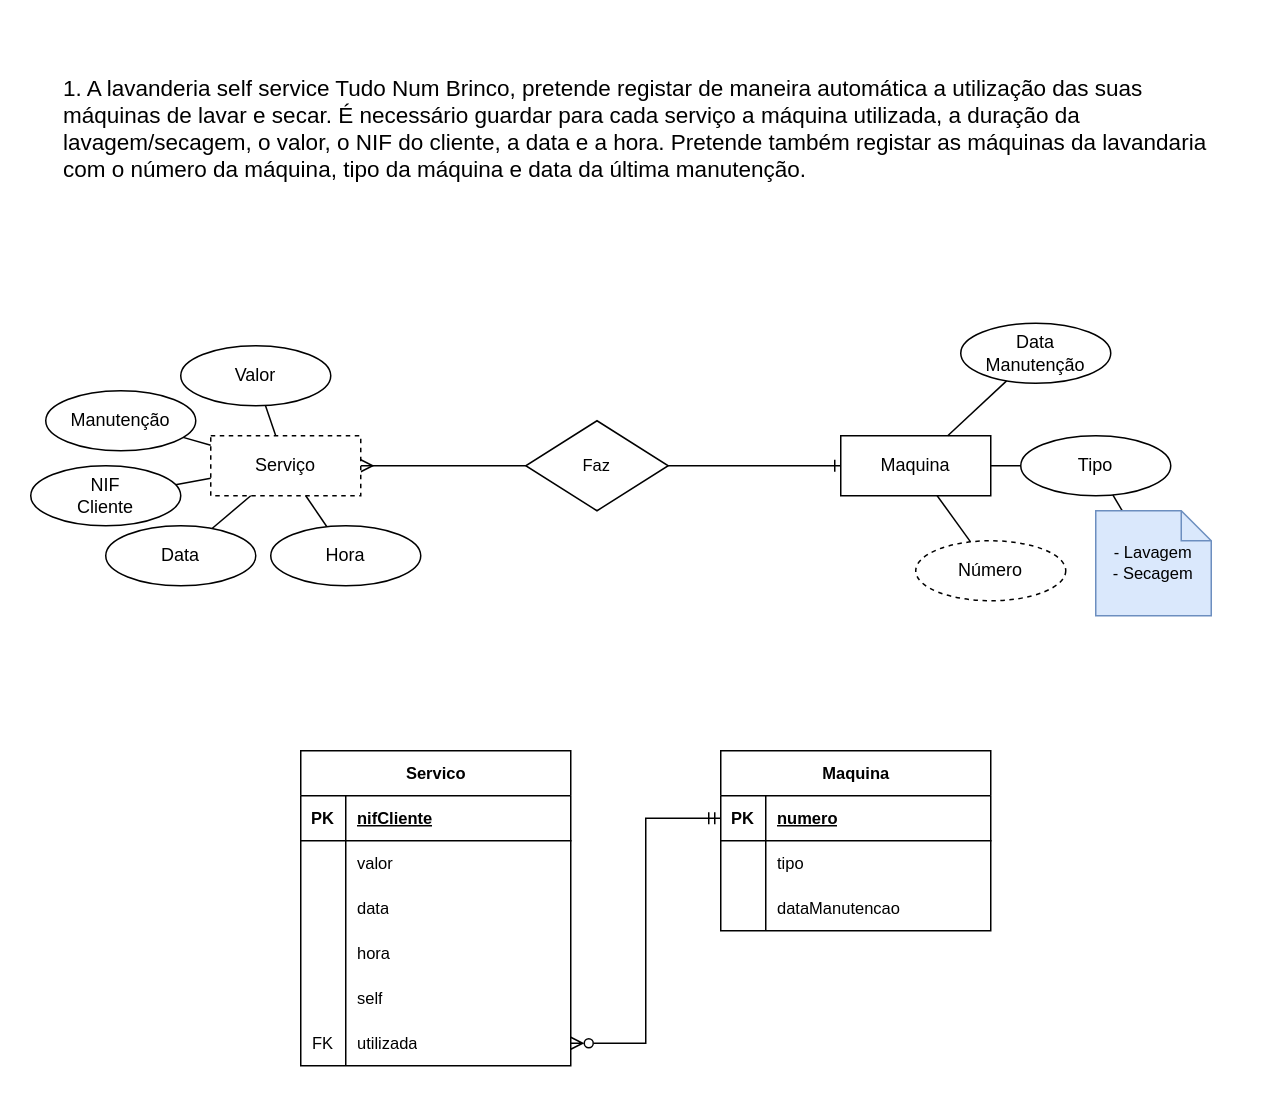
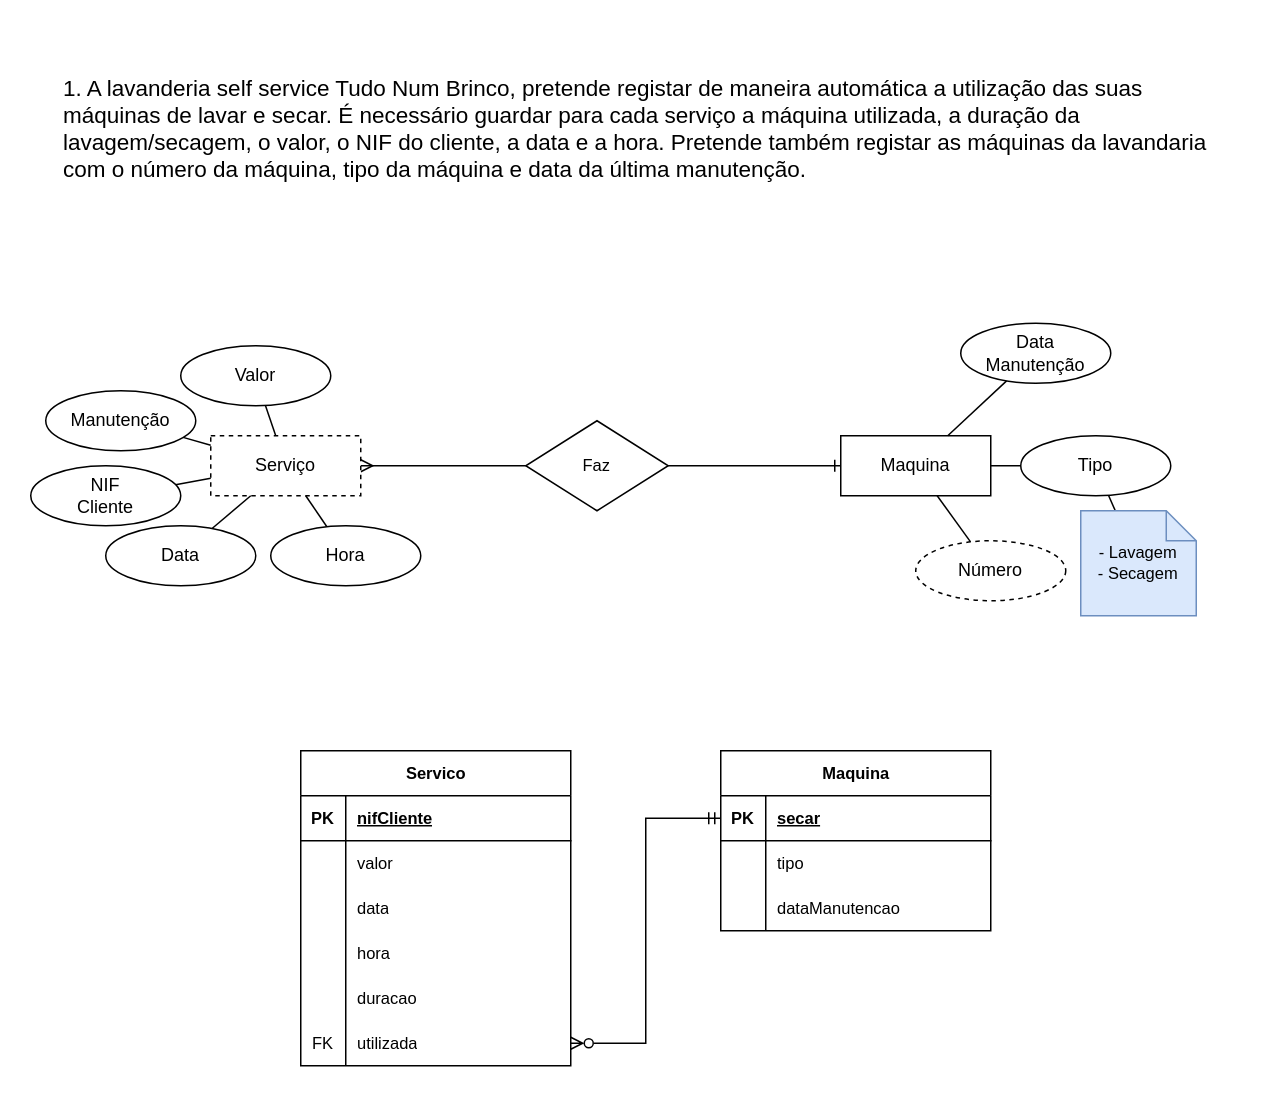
- <mxCell id="23" value="&lt;span&gt;- Lavagem&lt;/span&gt;&lt;div&gt;&lt;span&gt;- Secagem&lt;/span&gt;&lt;/div&gt;" style="shape=note;size=20;whiteSpace=wrap;html=1;fontFamily=Helvetica;fontSize=11;labelBackgroundColor=none;fillColor=#dae8fc;strokeColor=#6c8ebf;" vertex="1" parent="1"><mxGeometry x="730" y="340" width="77" height="70" as="geometry" /></mxCell>
+ <mxCell id="23" value="&lt;span&gt;- Lavagem&lt;/span&gt;&lt;div&gt;&lt;span&gt;- Secagem&lt;/span&gt;&lt;/div&gt;" style="shape=note;size=20;whiteSpace=wrap;html=1;fontFamily=Helvetica;fontSize=11;labelBackgroundColor=none;fillColor=#dae8fc;strokeColor=#6c8ebf;" vertex="1" parent="1"><mxGeometry x="720" y="340" width="77" height="70" as="geometry" /></mxCell>
- <mxCell id="48" value="numero" style="shape=partialRectangle;connectable=0;fillColor=none;top=0;left=0;bottom=0;right=0;align=left;spacingLeft=6;fontStyle=5;overflow=hidden;whiteSpace=wrap;html=1;fontFamily=Helvetica;fontSize=11;fontColor=default;labelBackgroundColor=default;" vertex="1" parent="46"><mxGeometry x="30" width="150" height="30" as="geometry"><mxRectangle width="150" height="30" as="alternateBounds" /></mxGeometry></mxCell>
+ <mxCell id="48" value="secar" style="shape=partialRectangle;connectable=0;fillColor=none;top=0;left=0;bottom=0;right=0;align=left;spacingLeft=6;fontStyle=5;overflow=hidden;whiteSpace=wrap;html=1;fontFamily=Helvetica;fontSize=11;fontColor=default;labelBackgroundColor=default;" vertex="1" parent="46"><mxGeometry x="30" width="150" height="30" as="geometry"><mxRectangle width="150" height="30" as="alternateBounds" /></mxGeometry></mxCell>
- <mxCell id="41" value="self" style="shape=partialRectangle;connectable=0;fillColor=none;top=0;left=0;bottom=0;right=0;align=left;spacingLeft=6;overflow=hidden;whiteSpace=wrap;html=1;fontFamily=Helvetica;fontSize=11;fontColor=default;labelBackgroundColor=default;" vertex="1" parent="39"><mxGeometry x="30" width="150" height="30" as="geometry"><mxRectangle width="150" height="30" as="alternateBounds" /></mxGeometry></mxCell>
+ <mxCell id="41" value="duracao" style="shape=partialRectangle;connectable=0;fillColor=none;top=0;left=0;bottom=0;right=0;align=left;spacingLeft=6;overflow=hidden;whiteSpace=wrap;html=1;fontFamily=Helvetica;fontSize=11;fontColor=default;labelBackgroundColor=default;" vertex="1" parent="39"><mxGeometry x="30" width="150" height="30" as="geometry"><mxRectangle width="150" height="30" as="alternateBounds" /></mxGeometry></mxCell>
